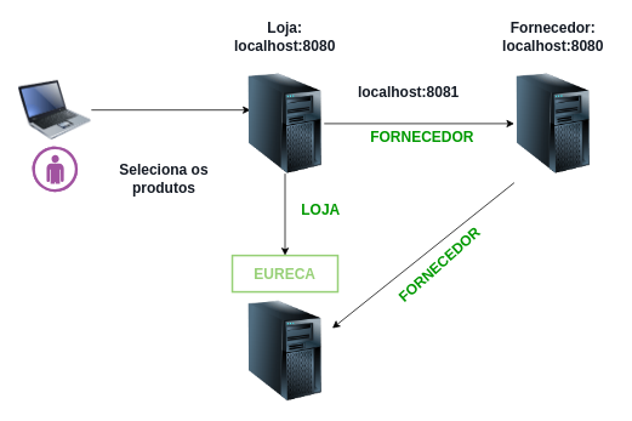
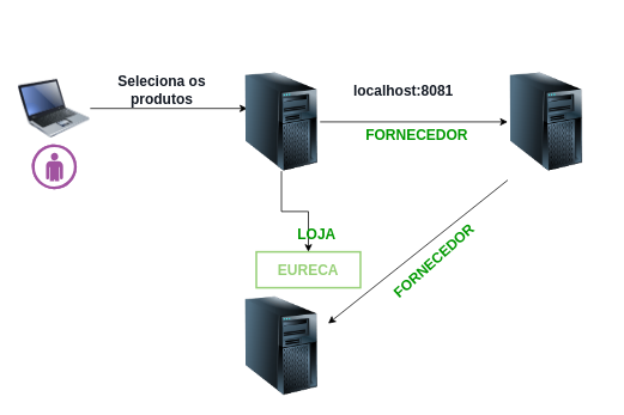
- <mxCell id="12" value="Loja: localhost:8080" style="text;html=1;strokeColor=none;fillColor=none;align=center;verticalAlign=middle;whiteSpace=wrap;rounded=0;fontSize=16;fontStyle=1;fontColor=#141A24;" vertex="1" parent="1"><mxGeometry x="248" y="20" width="130" height="40" as="geometry" /></mxCell>
- <mxCell id="15" value="Fornecedor: localhost:8080" style="text;html=1;strokeColor=none;fillColor=none;align=center;verticalAlign=middle;whiteSpace=wrap;rounded=0;fontSize=16;fontStyle=1;fontColor=#141A24;" vertex="1" parent="1"><mxGeometry x="543" y="20" width="130" height="40" as="geometry" /></mxCell>
- <mxCell id="11" value="Seleciona os produtos" style="text;html=1;strokeColor=none;fillColor=none;align=center;verticalAlign=middle;whiteSpace=wrap;rounded=0;fontSize=16;fontStyle=1;fontColor=#141A24;" vertex="1" parent="1"><mxGeometry x="115" y="175" width="130" height="40" as="geometry" /></mxCell>
+ <mxCell id="11" value="Seleciona os produtos" style="text;html=1;strokeColor=none;fillColor=none;align=center;verticalAlign=middle;whiteSpace=wrap;rounded=0;fontSize=16;fontStyle=1;fontColor=#141A24;" vertex="1" parent="1"><mxGeometry x="115" y="80" width="130" height="40" as="geometry" /></mxCell>
- <mxCell id="16" value="LOJA" style="text;html=1;strokeColor=none;fillColor=none;align=center;verticalAlign=middle;whiteSpace=wrap;rounded=0;fontStyle=1;fontSize=16;fontColor=#009900;" vertex="1" parent="1"><mxGeometry x="320.25" y="220" width="64.75" height="20" as="geometry" /></mxCell>
+ <mxCell id="16" value="LOJA" style="text;html=1;strokeColor=none;fillColor=none;align=center;verticalAlign=middle;whiteSpace=wrap;rounded=0;fontStyle=1;fontSize=16;fontColor=#009900;" vertex="1" parent="1"><mxGeometry x="320.25" y="250" width="64.75" height="20" as="geometry" /></mxCell>
- <mxCell id="10" value="EURECA" style="text;html=1;align=center;verticalAlign=middle;whiteSpace=wrap;rounded=0;fontStyle=1;fontSize=16;fontColor=#97D077;strokeWidth=2;strokeColor=#97D077;" vertex="1" parent="1"><mxGeometry x="255" y="280" width="116" height="40" as="geometry" /></mxCell>
+ <mxCell id="10" value="EURECA" style="text;html=1;align=center;verticalAlign=middle;whiteSpace=wrap;rounded=0;fontStyle=1;fontSize=16;fontColor=#97D077;strokeWidth=2;strokeColor=#97D077;" vertex="1" parent="1"><mxGeometry x="285" y="280" width="116" height="40" as="geometry" /></mxCell>
